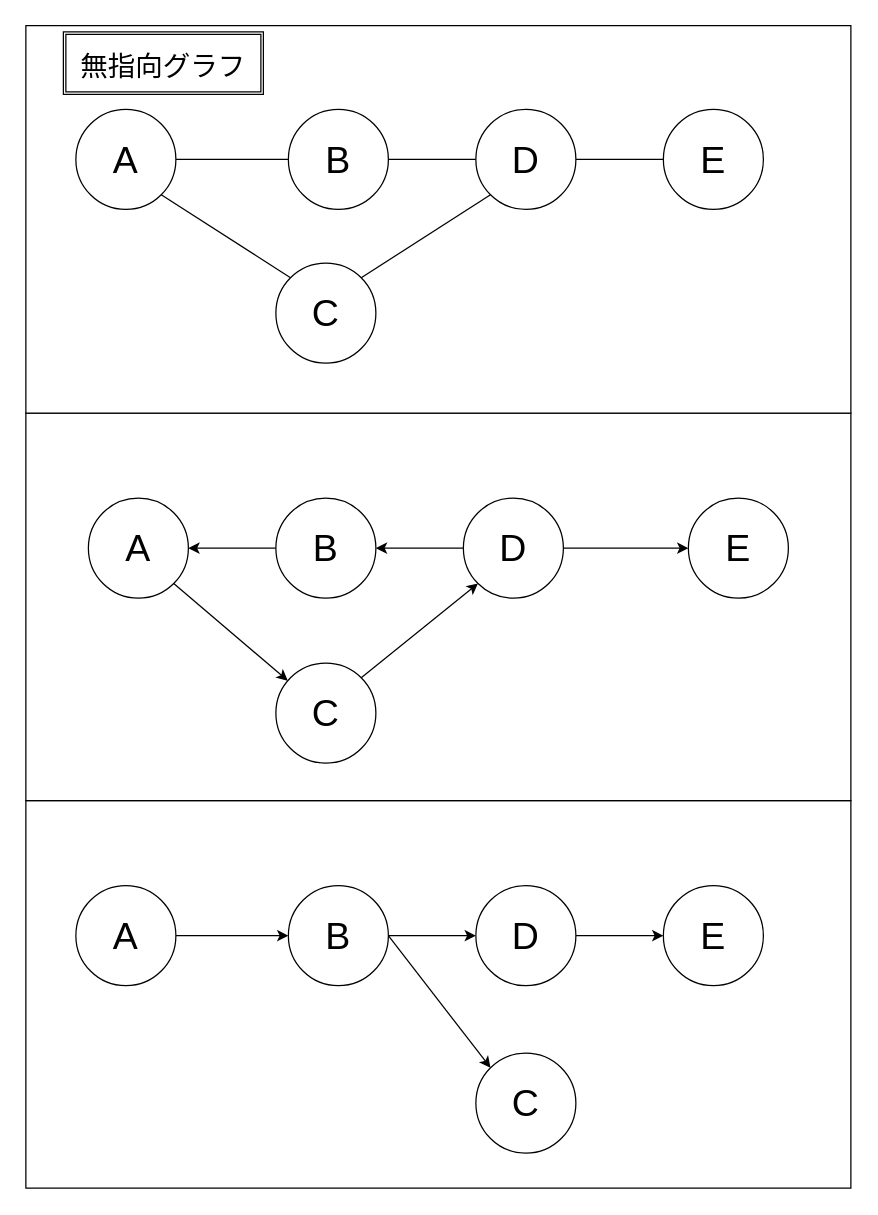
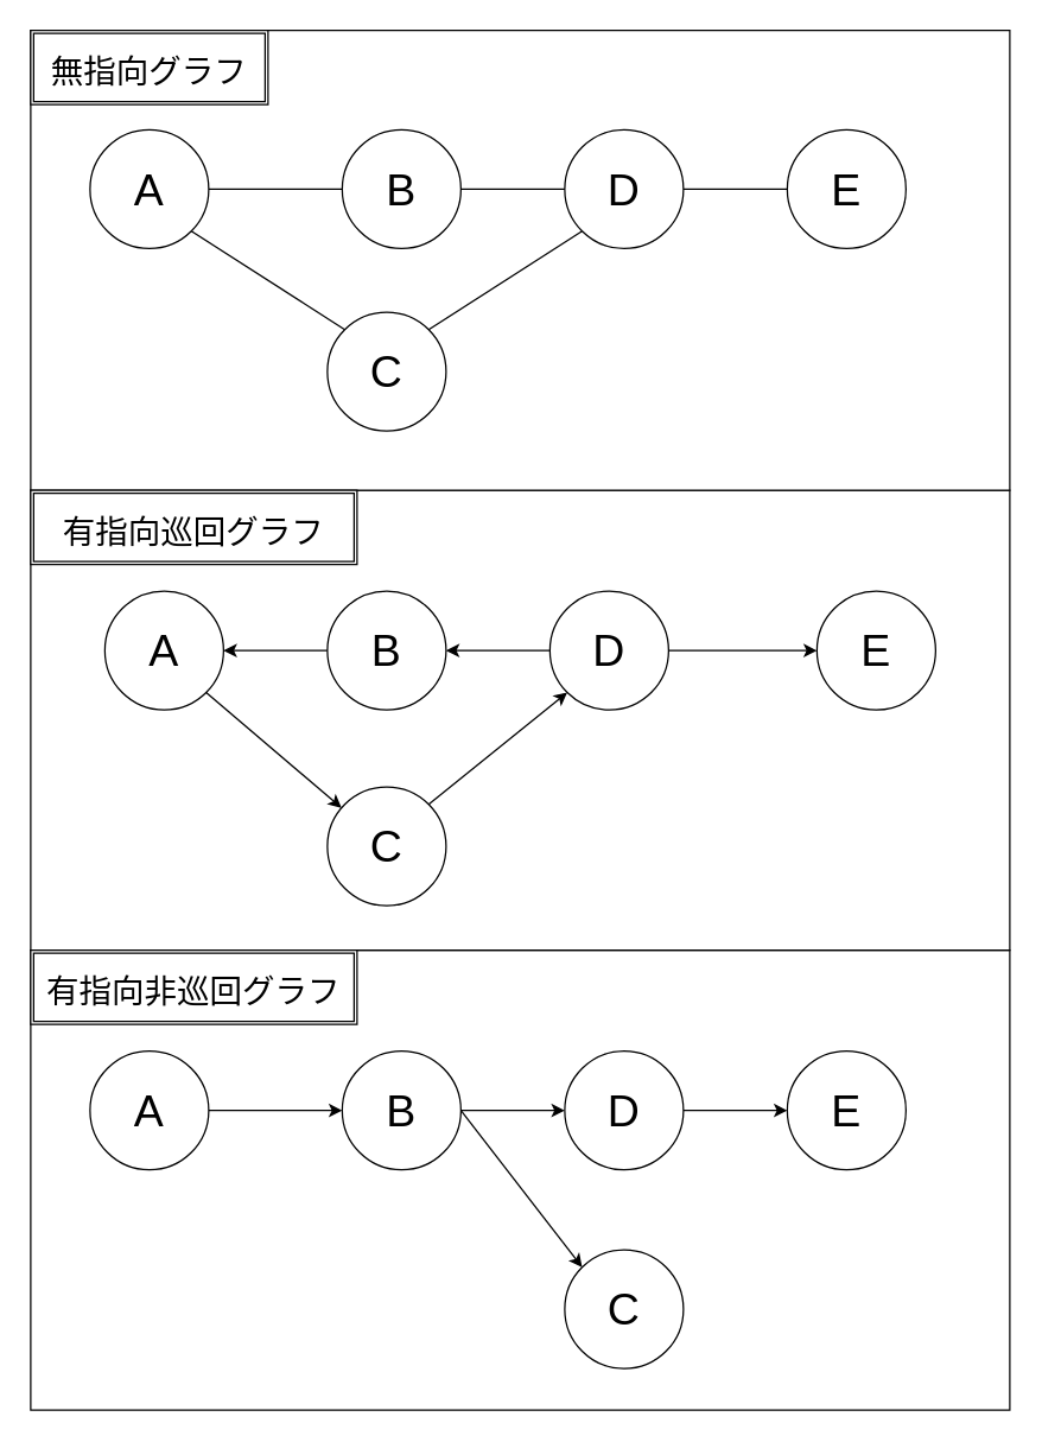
- <mxCell id="34" value="&lt;font style=&quot;font-size: 22px;&quot;&gt;無指向グラフ&lt;/font&gt;" style="shape=ext;double=1;rounded=0;whiteSpace=wrap;html=1;fontSize=30;" vertex="1" parent="1"><mxGeometry x="50" y="25" width="160" height="50" as="geometry" /></mxCell>
+ <mxCell id="34" value="&lt;font style=&quot;font-size: 22px;&quot;&gt;無指向グラフ&lt;/font&gt;" style="shape=ext;double=1;rounded=0;whiteSpace=wrap;html=1;fontSize=30;" vertex="1" parent="1"><mxGeometry x="20" y="20" width="160" height="50" as="geometry" /></mxCell>
+ <mxCell id="35" value="&lt;font style=&quot;font-size: 22px;&quot;&gt;有指向巡回グラフ&lt;/font&gt;" style="shape=ext;double=1;rounded=0;whiteSpace=wrap;html=1;fontSize=30;" vertex="1" parent="1"><mxGeometry x="20" y="330" width="220" height="50" as="geometry" /></mxCell>
+ <mxCell id="36" value="&lt;font style=&quot;font-size: 22px;&quot;&gt;有指向非巡回グラフ&lt;/font&gt;" style="shape=ext;double=1;rounded=0;whiteSpace=wrap;html=1;fontSize=30;" vertex="1" parent="1"><mxGeometry x="20" y="640" width="220" height="50" as="geometry" /></mxCell>
